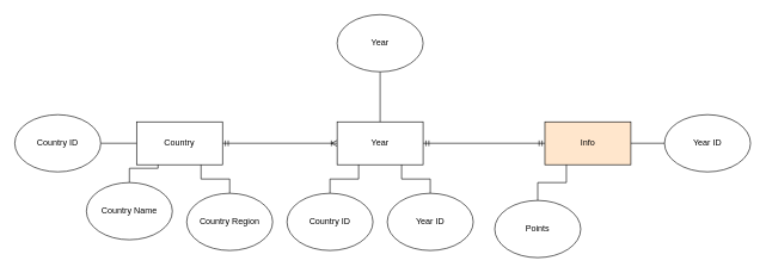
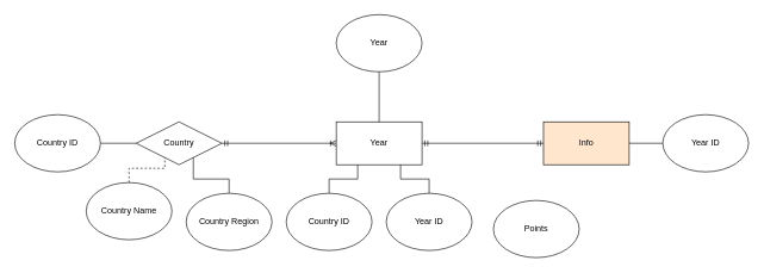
- <mxCell id="3" value="Country" style="rounded=0;whiteSpace=wrap;html=1;" vertex="1" parent="1"><mxGeometry x="190" y="170" width="120" height="60" as="geometry" /></mxCell>
+ <mxCell id="3" value="Country" style="rhombus;whiteSpace=wrap;html=1;" vertex="1" parent="1"><mxGeometry x="190" y="170" width="120" height="60" as="geometry" /></mxCell>
- <mxCell id="4" style="edgeStyle=orthogonalEdgeStyle;rounded=0;orthogonalLoop=1;jettySize=auto;html=1;exitX=0.5;exitY=0;exitDx=0;exitDy=0;entryX=0.25;entryY=1;entryDx=0;entryDy=0;endArrow=none;endFill=0;" edge="1" parent="1" source="5" target="3"><mxGeometry relative="1" as="geometry" /></mxCell>
+ <mxCell id="4" style="edgeStyle=orthogonalEdgeStyle;rounded=0;orthogonalLoop=1;jettySize=auto;html=1;exitX=0.5;exitY=0;exitDx=0;exitDy=0;entryX=0.25;entryY=1;entryDx=0;entryDy=0;endArrow=none;endFill=0;dashed=1;" edge="1" parent="1" source="5" target="3"><mxGeometry relative="1" as="geometry" /></mxCell>
- <mxCell id="17" style="edgeStyle=orthogonalEdgeStyle;rounded=0;orthogonalLoop=1;jettySize=auto;html=1;exitX=0.5;exitY=0;exitDx=0;exitDy=0;entryX=0.25;entryY=1;entryDx=0;entryDy=0;startArrow=none;startFill=0;endArrow=none;endFill=0;" edge="1" parent="1" source="18" target="16"><mxGeometry relative="1" as="geometry" /></mxCell>
